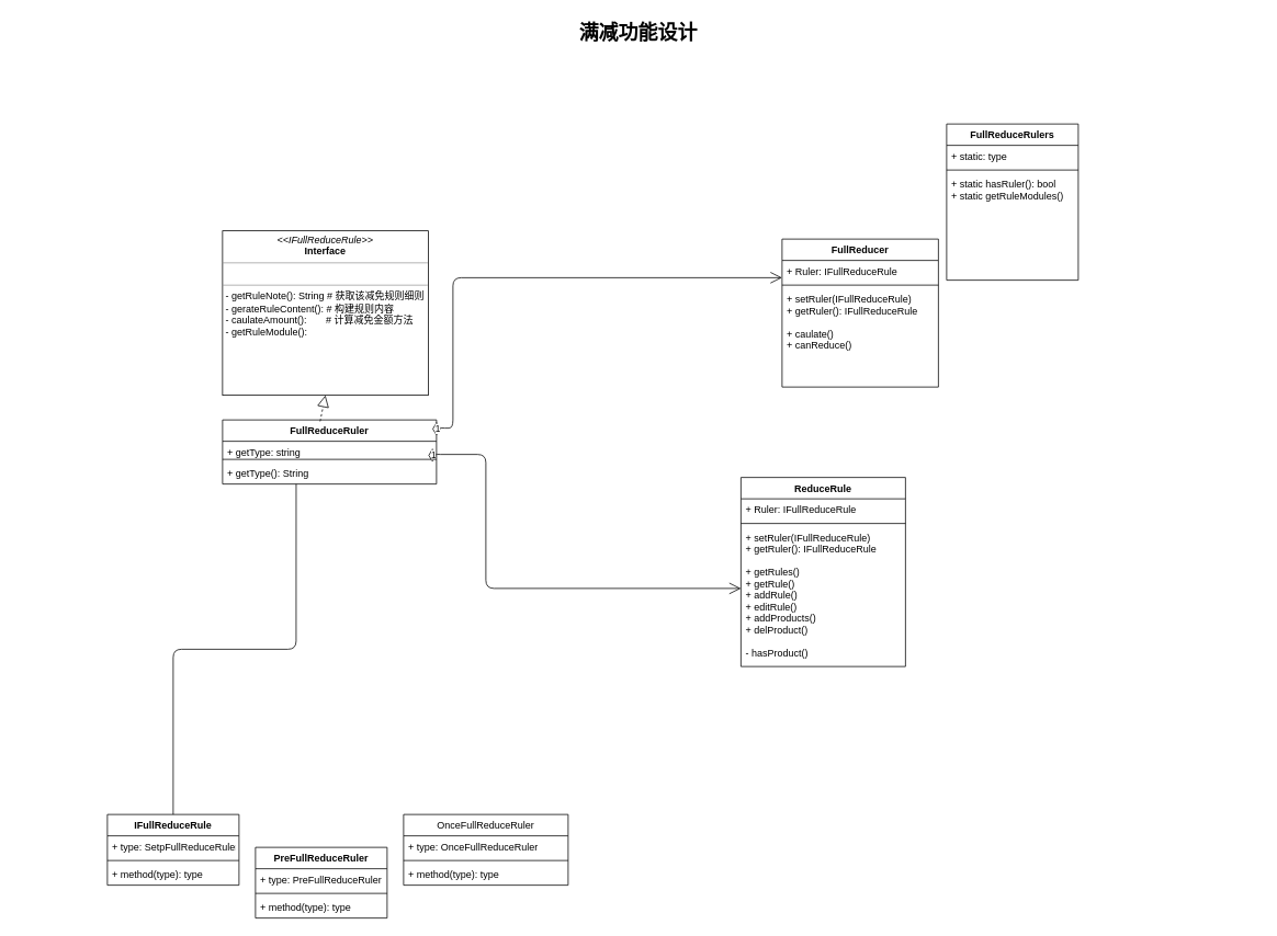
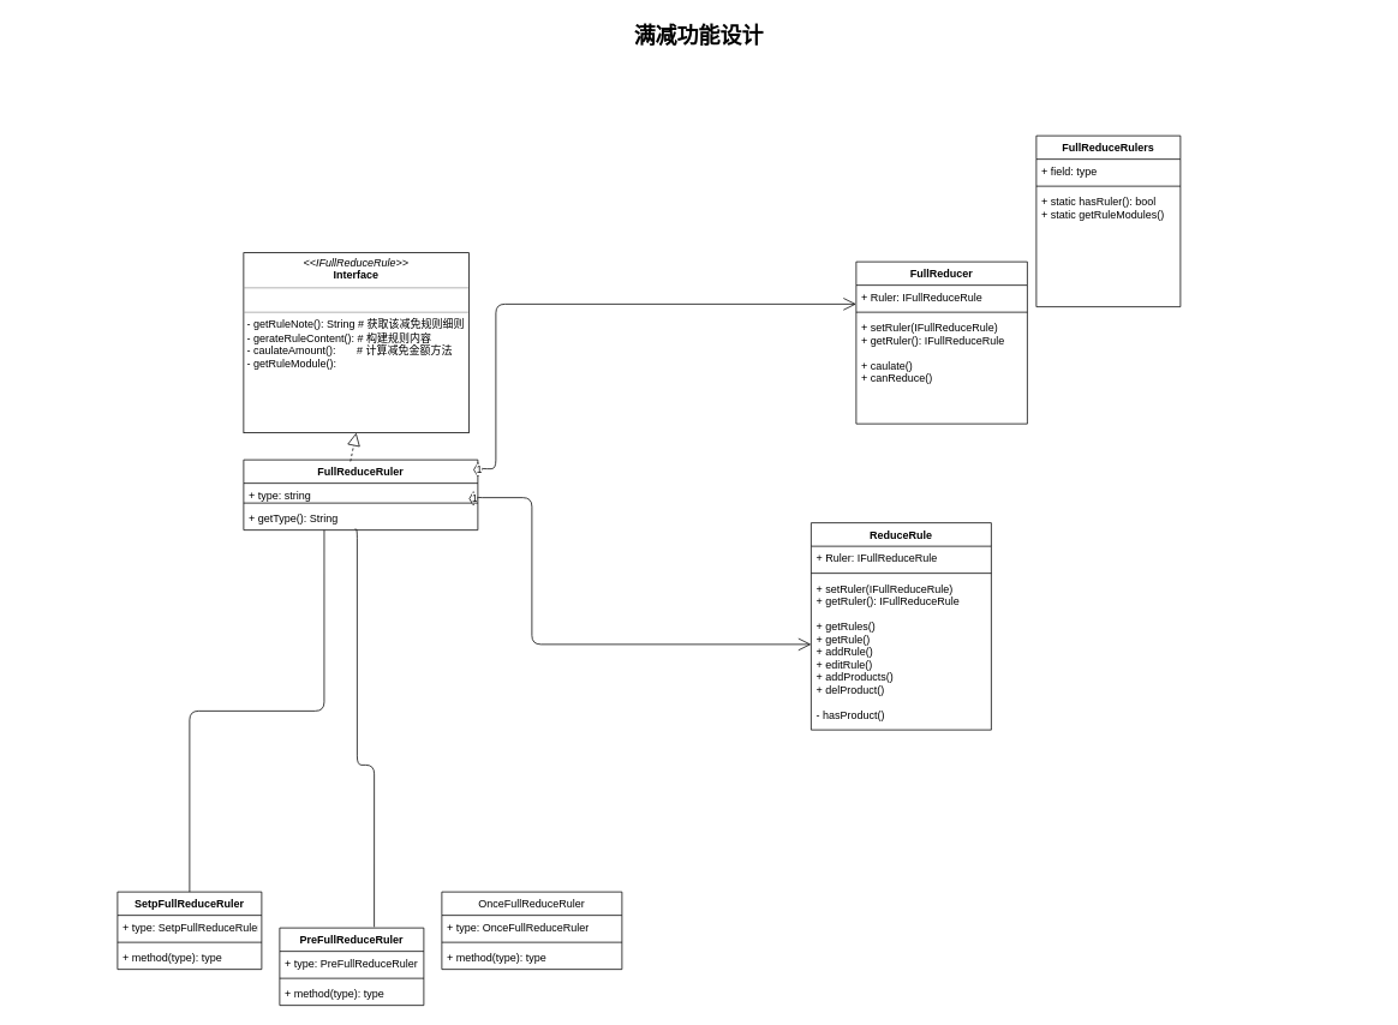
- <mxCell id="25" value="+ static: type" style="text;strokeColor=none;fillColor=none;align=left;verticalAlign=top;spacingLeft=4;spacingRight=4;overflow=hidden;rotatable=0;points=[[0,0.5],[1,0.5]];portConstraint=eastwest;" vertex="1" parent="24"><mxGeometry y="26" width="160" height="26" as="geometry" /></mxCell>
+ <mxCell id="25" value="+ field: type" style="text;strokeColor=none;fillColor=none;align=left;verticalAlign=top;spacingLeft=4;spacingRight=4;overflow=hidden;rotatable=0;points=[[0,0.5],[1,0.5]];portConstraint=eastwest;" vertex="1" parent="24"><mxGeometry y="26" width="160" height="26" as="geometry" /></mxCell>
- <mxCell id="30" value="+ getType: string" style="text;strokeColor=none;fillColor=none;align=left;verticalAlign=top;spacingLeft=4;spacingRight=4;overflow=hidden;rotatable=0;points=[[0,0.5],[1,0.5]];portConstraint=eastwest;" vertex="1" parent="29"><mxGeometry y="26" width="260" height="18" as="geometry" /></mxCell>
+ <mxCell id="30" value="+ type: string" style="text;strokeColor=none;fillColor=none;align=left;verticalAlign=top;spacingLeft=4;spacingRight=4;overflow=hidden;rotatable=0;points=[[0,0.5],[1,0.5]];portConstraint=eastwest;" vertex="1" parent="29"><mxGeometry y="26" width="260" height="18" as="geometry" /></mxCell>
+ <mxCell id="35" value="" style="endArrow=none;html=1;edgeStyle=orthogonalEdgeStyle;strokeColor=#000000;entryX=0.475;entryY=0.962;entryDx=0;entryDy=0;entryPerimeter=0;exitX=0.656;exitY=-0.012;exitDx=0;exitDy=0;exitPerimeter=0;" edge="1" parent="1" source="7" target="32"><mxGeometry relative="1" as="geometry"><mxPoint x="190" y="860" as="sourcePoint" /><mxPoint x="385" y="636" as="targetPoint" /><Array as="points"><mxPoint x="396" y="849" /></Array></mxGeometry></mxCell>
- <mxCell id="3" value="IFullReduceRule" style="swimlane;fontStyle=1;align=center;verticalAlign=top;childLayout=stackLayout;horizontal=1;startSize=26;horizontalStack=0;resizeParent=1;resizeParentMax=0;resizeLast=0;collapsible=1;marginBottom=0;" vertex="1" parent="1"><mxGeometry x="130" y="990" width="160" height="86" as="geometry" /></mxCell>
+ <mxCell id="3" value="SetpFullReduceRuler" style="swimlane;fontStyle=1;align=center;verticalAlign=top;childLayout=stackLayout;horizontal=1;startSize=26;horizontalStack=0;resizeParent=1;resizeParentMax=0;resizeLast=0;collapsible=1;marginBottom=0;" vertex="1" parent="1"><mxGeometry x="130" y="990" width="160" height="86" as="geometry" /></mxCell>
